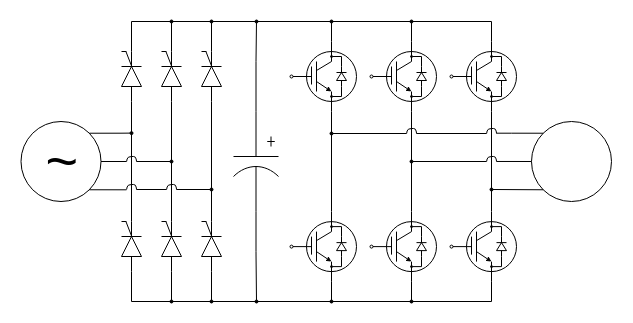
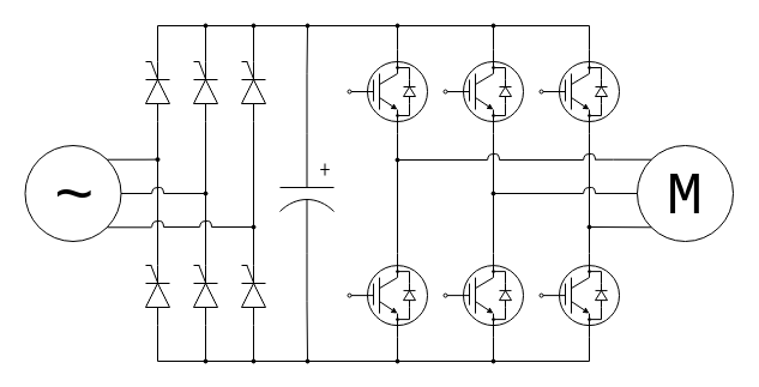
+ <mxCell id="66" value="&lt;font style=&quot;font-size: 50px&quot; face=&quot;Courier New&quot;&gt;M&lt;/font&gt;" style="text;html=1;resizable=0;points=[];autosize=1;align=left;verticalAlign=top;spacingTop=-4;fontSize=56;" vertex="1" parent="1"><mxGeometry x="554" y="122" width="45" height="75" as="geometry" /></mxCell>
